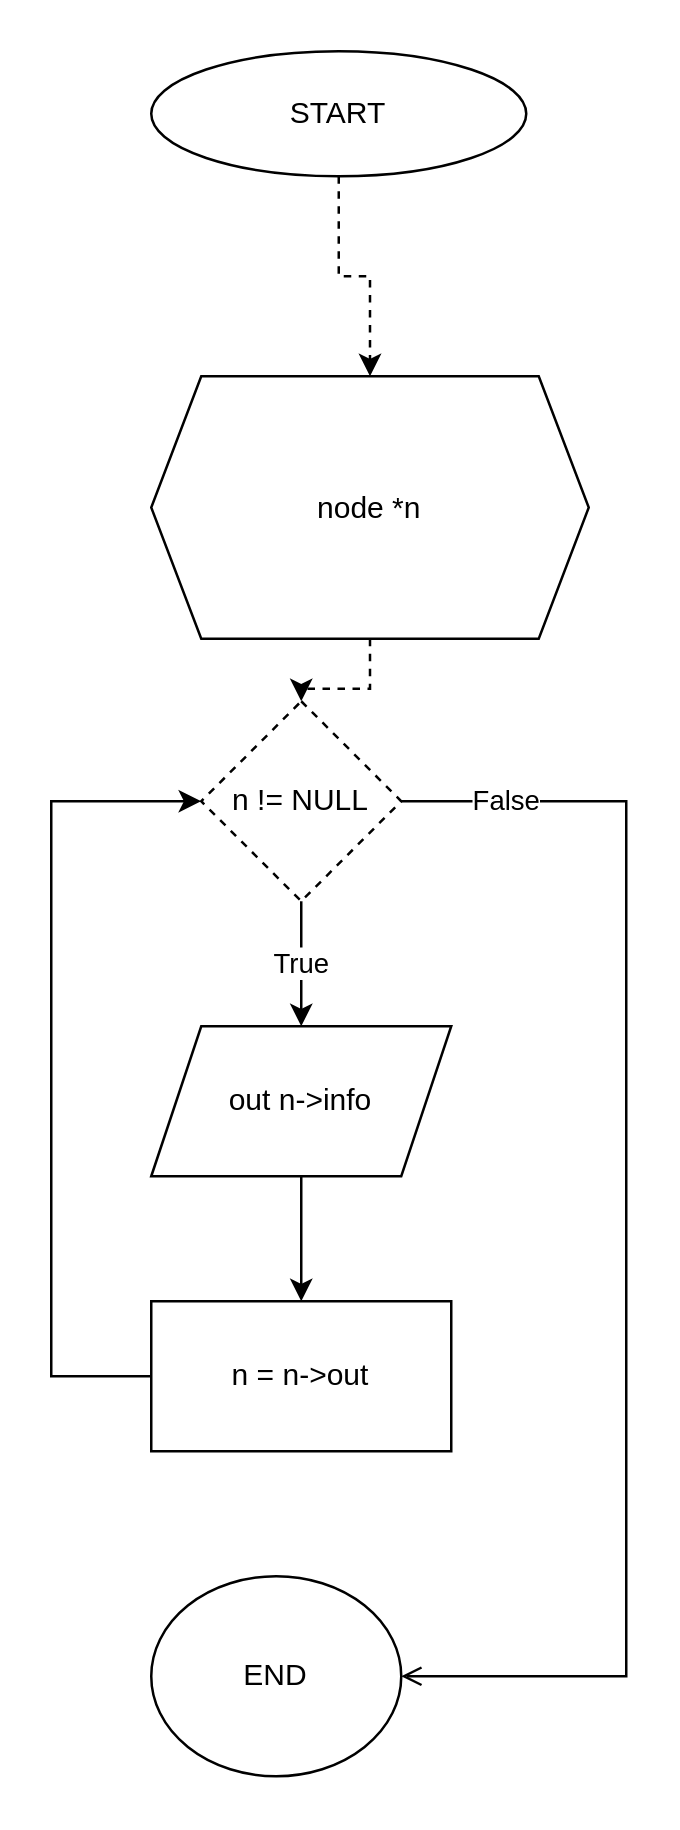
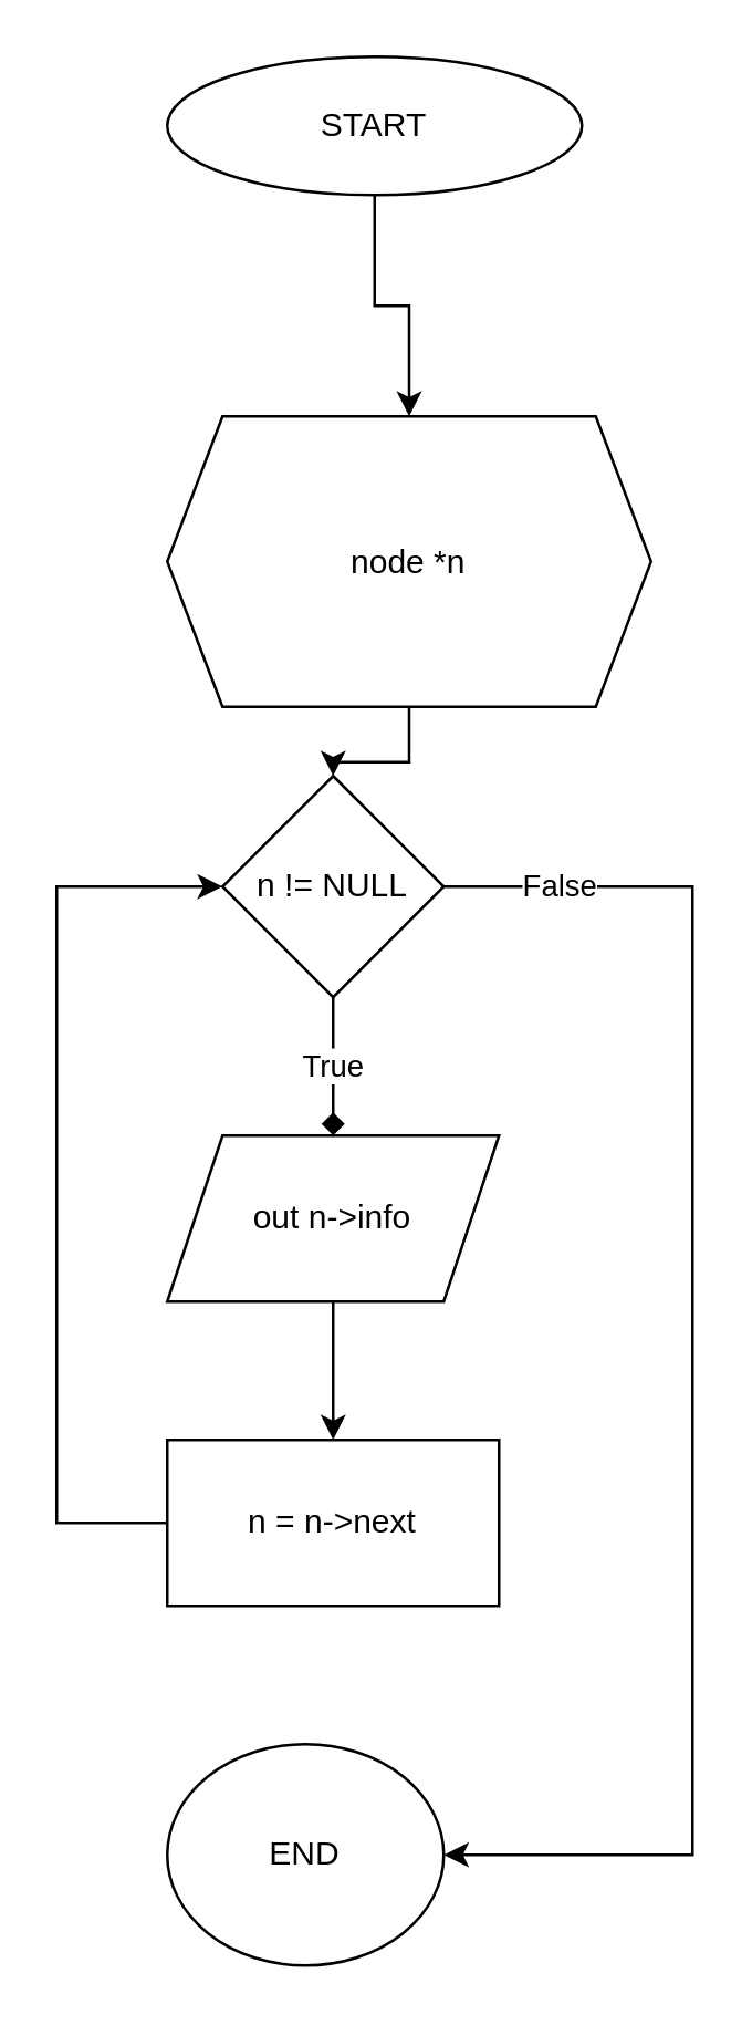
- <mxCell id="2" value="" style="edgeStyle=orthogonalEdgeStyle;rounded=0;orthogonalLoop=1;jettySize=auto;html=1;dashed=1;" edge="1" parent="1" source="3" target="5"><mxGeometry relative="1" as="geometry" /></mxCell>
+ <mxCell id="2" value="" style="edgeStyle=orthogonalEdgeStyle;rounded=0;orthogonalLoop=1;jettySize=auto;html=1;" edge="1" parent="1" source="3" target="5"><mxGeometry relative="1" as="geometry" /></mxCell>
- <mxCell id="4" value="" style="edgeStyle=orthogonalEdgeStyle;rounded=0;orthogonalLoop=1;jettySize=auto;html=1;dashed=1;" edge="1" parent="1" source="5" target="8"><mxGeometry relative="1" as="geometry" /></mxCell>
+ <mxCell id="4" value="" style="edgeStyle=orthogonalEdgeStyle;rounded=0;orthogonalLoop=1;jettySize=auto;html=1;" edge="1" parent="1" source="5" target="8"><mxGeometry relative="1" as="geometry" /></mxCell>
- <mxCell id="8" value="n != NULL" style="rhombus;whiteSpace=wrap;html=1;dashed=1;" vertex="1" parent="1"><mxGeometry x="80" y="280" width="80" height="80" as="geometry" /></mxCell>
+ <mxCell id="8" value="n != NULL" style="rhombus;whiteSpace=wrap;html=1;" vertex="1" parent="1"><mxGeometry x="80" y="280" width="80" height="80" as="geometry" /></mxCell>
- <mxCell id="6" value="True" style="edgeStyle=orthogonalEdgeStyle;rounded=0;orthogonalLoop=1;jettySize=auto;html=1;" edge="1" parent="1" source="8" target="10"><mxGeometry relative="1" as="geometry" /></mxCell>
+ <mxCell id="6" value="True" style="edgeStyle=orthogonalEdgeStyle;rounded=0;orthogonalLoop=1;jettySize=auto;html=1;endArrow=diamond;" edge="1" parent="1" source="8" target="10"><mxGeometry relative="1" as="geometry" /></mxCell>
- <mxCell id="12" value="n = n-&amp;gt;out" style="whiteSpace=wrap;html=1;" vertex="1" parent="1"><mxGeometry x="60" y="520" width="120" height="60" as="geometry" /></mxCell>
+ <mxCell id="12" value="n = n-&amp;gt;next" style="whiteSpace=wrap;html=1;" vertex="1" parent="1"><mxGeometry x="60" y="520" width="120" height="60" as="geometry" /></mxCell>
- <mxCell id="7" value="False" style="edgeStyle=orthogonalEdgeStyle;rounded=0;orthogonalLoop=1;jettySize=auto;html=1;entryX=1;entryY=0.5;entryDx=0;entryDy=0;endArrow=open;" edge="1" parent="1" source="8" target="13"><mxGeometry x="-0.843" relative="1" as="geometry"><Array as="points"><mxPoint x="250" y="320" /><mxPoint x="250" y="670" /></Array><mxPoint as="offset" /></mxGeometry></mxCell>
+ <mxCell id="7" value="False" style="edgeStyle=orthogonalEdgeStyle;rounded=0;orthogonalLoop=1;jettySize=auto;html=1;entryX=1;entryY=0.5;entryDx=0;entryDy=0;" edge="1" parent="1" source="8" target="13"><mxGeometry x="-0.843" relative="1" as="geometry"><Array as="points"><mxPoint x="250" y="320" /><mxPoint x="250" y="670" /></Array><mxPoint as="offset" /></mxGeometry></mxCell>
